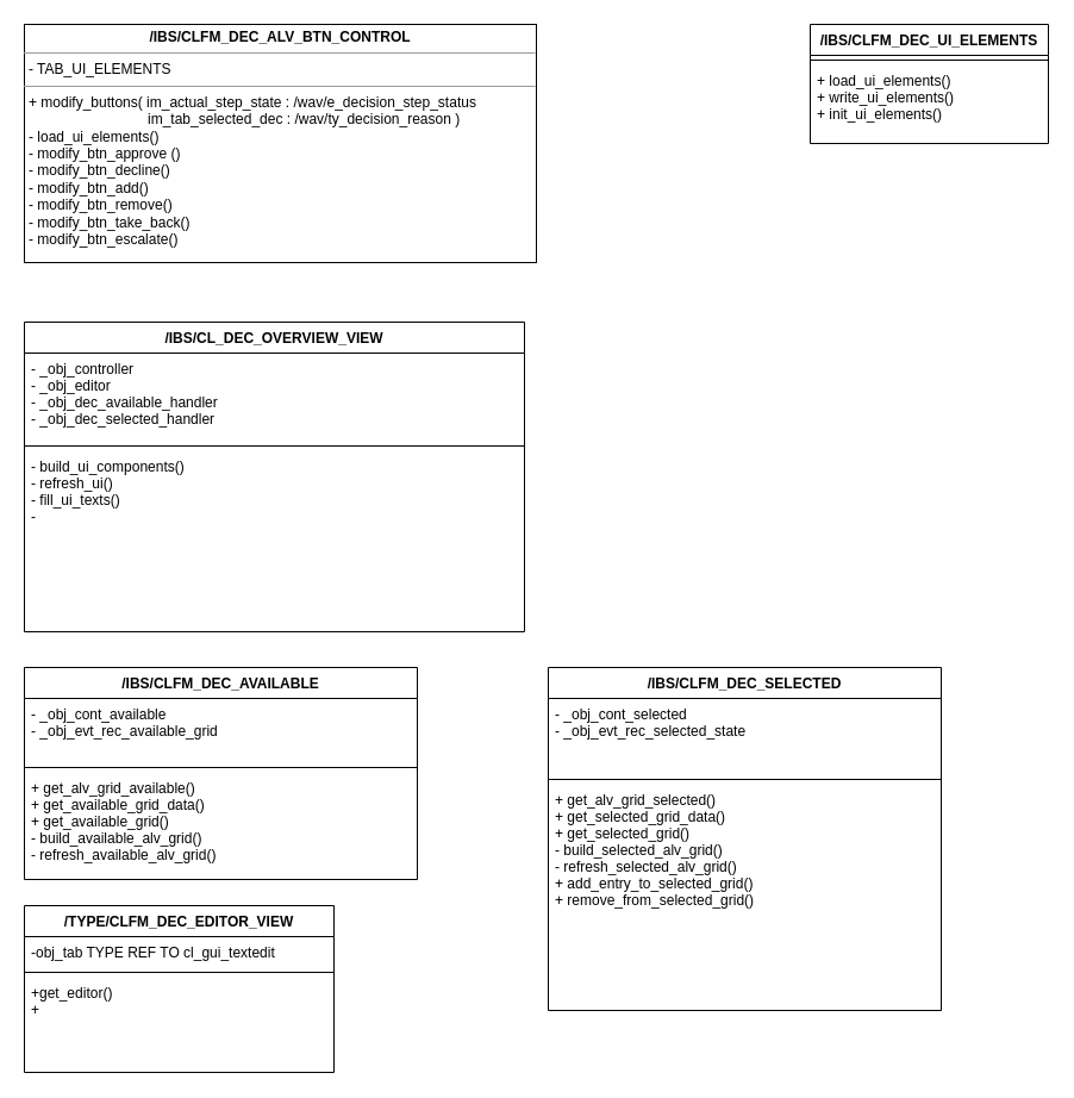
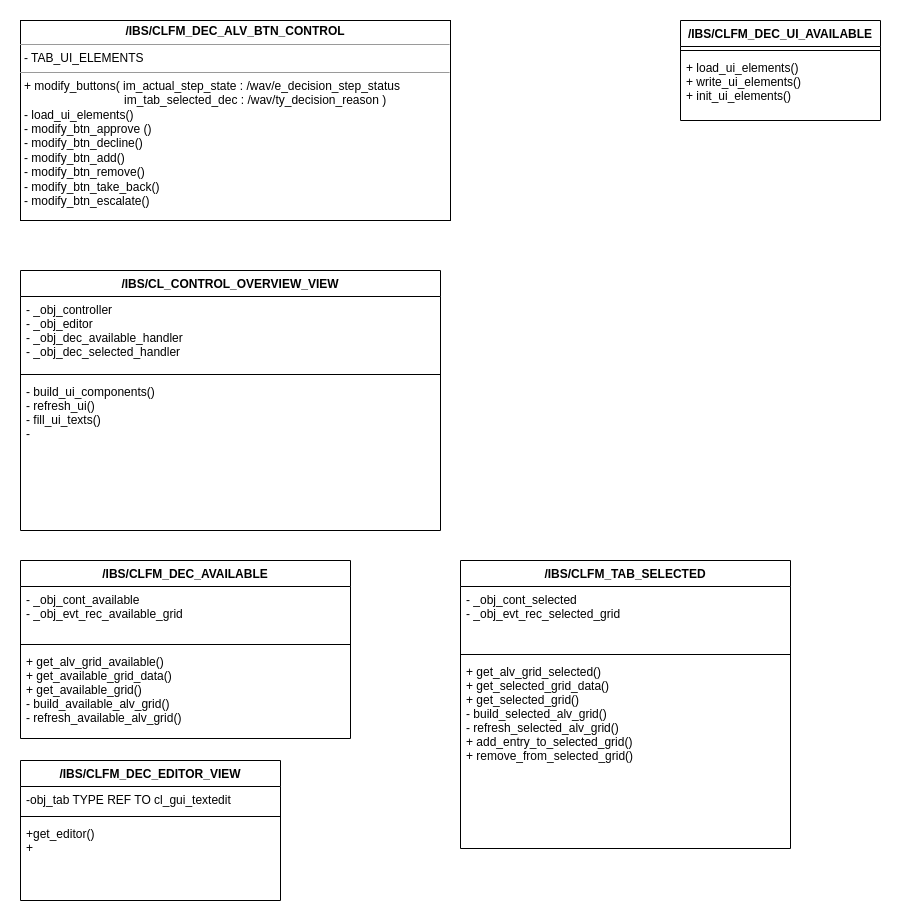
- <mxCell id="11" value="/IBS/CLFM_DEC_UI_ELEMENTS" style="swimlane;fontStyle=1;align=center;verticalAlign=top;childLayout=stackLayout;horizontal=1;startSize=26;horizontalStack=0;resizeParent=1;resizeParentMax=0;resizeLast=0;collapsible=1;marginBottom=0;" parent="1" vertex="1"><mxGeometry x="680" y="20" width="200" height="100" as="geometry" /></mxCell>
+ <mxCell id="11" value="/IBS/CLFM_DEC_UI_AVAILABLE" style="swimlane;fontStyle=1;align=center;verticalAlign=top;childLayout=stackLayout;horizontal=1;startSize=26;horizontalStack=0;resizeParent=1;resizeParentMax=0;resizeLast=0;collapsible=1;marginBottom=0;" parent="1" vertex="1"><mxGeometry x="680" y="20" width="200" height="100" as="geometry" /></mxCell>
- <mxCell id="3" value="/IBS/CL_DEC_OVERVIEW_VIEW" style="swimlane;fontStyle=1;align=center;verticalAlign=top;childLayout=stackLayout;horizontal=1;startSize=26;horizontalStack=0;resizeParent=1;resizeParentMax=0;resizeLast=0;collapsible=1;marginBottom=0;" parent="1" vertex="1"><mxGeometry x="20" y="270" width="420" height="260" as="geometry" /></mxCell>
+ <mxCell id="3" value="/IBS/CL_CONTROL_OVERVIEW_VIEW" style="swimlane;fontStyle=1;align=center;verticalAlign=top;childLayout=stackLayout;horizontal=1;startSize=26;horizontalStack=0;resizeParent=1;resizeParentMax=0;resizeLast=0;collapsible=1;marginBottom=0;" parent="1" vertex="1"><mxGeometry x="20" y="270" width="420" height="260" as="geometry" /></mxCell>
- <mxCell id="14" value="/IBS/CLFM_DEC_SELECTED" style="swimlane;fontStyle=1;align=center;verticalAlign=top;childLayout=stackLayout;horizontal=1;startSize=26;horizontalStack=0;resizeParent=1;resizeParentMax=0;resizeLast=0;collapsible=1;marginBottom=0;" parent="1" vertex="1"><mxGeometry x="460" y="560" width="330" height="288" as="geometry" /></mxCell>
+ <mxCell id="14" value="/IBS/CLFM_TAB_SELECTED" style="swimlane;fontStyle=1;align=center;verticalAlign=top;childLayout=stackLayout;horizontal=1;startSize=26;horizontalStack=0;resizeParent=1;resizeParentMax=0;resizeLast=0;collapsible=1;marginBottom=0;" parent="1" vertex="1"><mxGeometry x="460" y="560" width="330" height="288" as="geometry" /></mxCell>
- <mxCell id="15" value="- _obj_cont_selected&#10;- _obj_evt_rec_selected_state" style="text;strokeColor=none;fillColor=none;align=left;verticalAlign=top;spacingLeft=4;spacingRight=4;overflow=hidden;rotatable=0;points=[[0,0.5],[1,0.5]];portConstraint=eastwest;" parent="14" vertex="1"><mxGeometry y="26" width="330" height="64" as="geometry" /></mxCell>
+ <mxCell id="15" value="- _obj_cont_selected&#10;- _obj_evt_rec_selected_grid" style="text;strokeColor=none;fillColor=none;align=left;verticalAlign=top;spacingLeft=4;spacingRight=4;overflow=hidden;rotatable=0;points=[[0,0.5],[1,0.5]];portConstraint=eastwest;" parent="14" vertex="1"><mxGeometry y="26" width="330" height="64" as="geometry" /></mxCell>
- <mxCell id="18" value="/TYPE/CLFM_DEC_EDITOR_VIEW" style="swimlane;fontStyle=1;align=center;verticalAlign=top;childLayout=stackLayout;horizontal=1;startSize=26;horizontalStack=0;resizeParent=1;resizeParentMax=0;resizeLast=0;collapsible=1;marginBottom=0;" parent="1" vertex="1"><mxGeometry x="20" y="760" width="260" height="140" as="geometry" /></mxCell>
+ <mxCell id="18" value="/IBS/CLFM_DEC_EDITOR_VIEW" style="swimlane;fontStyle=1;align=center;verticalAlign=top;childLayout=stackLayout;horizontal=1;startSize=26;horizontalStack=0;resizeParent=1;resizeParentMax=0;resizeLast=0;collapsible=1;marginBottom=0;" parent="1" vertex="1"><mxGeometry x="20" y="760" width="260" height="140" as="geometry" /></mxCell>
